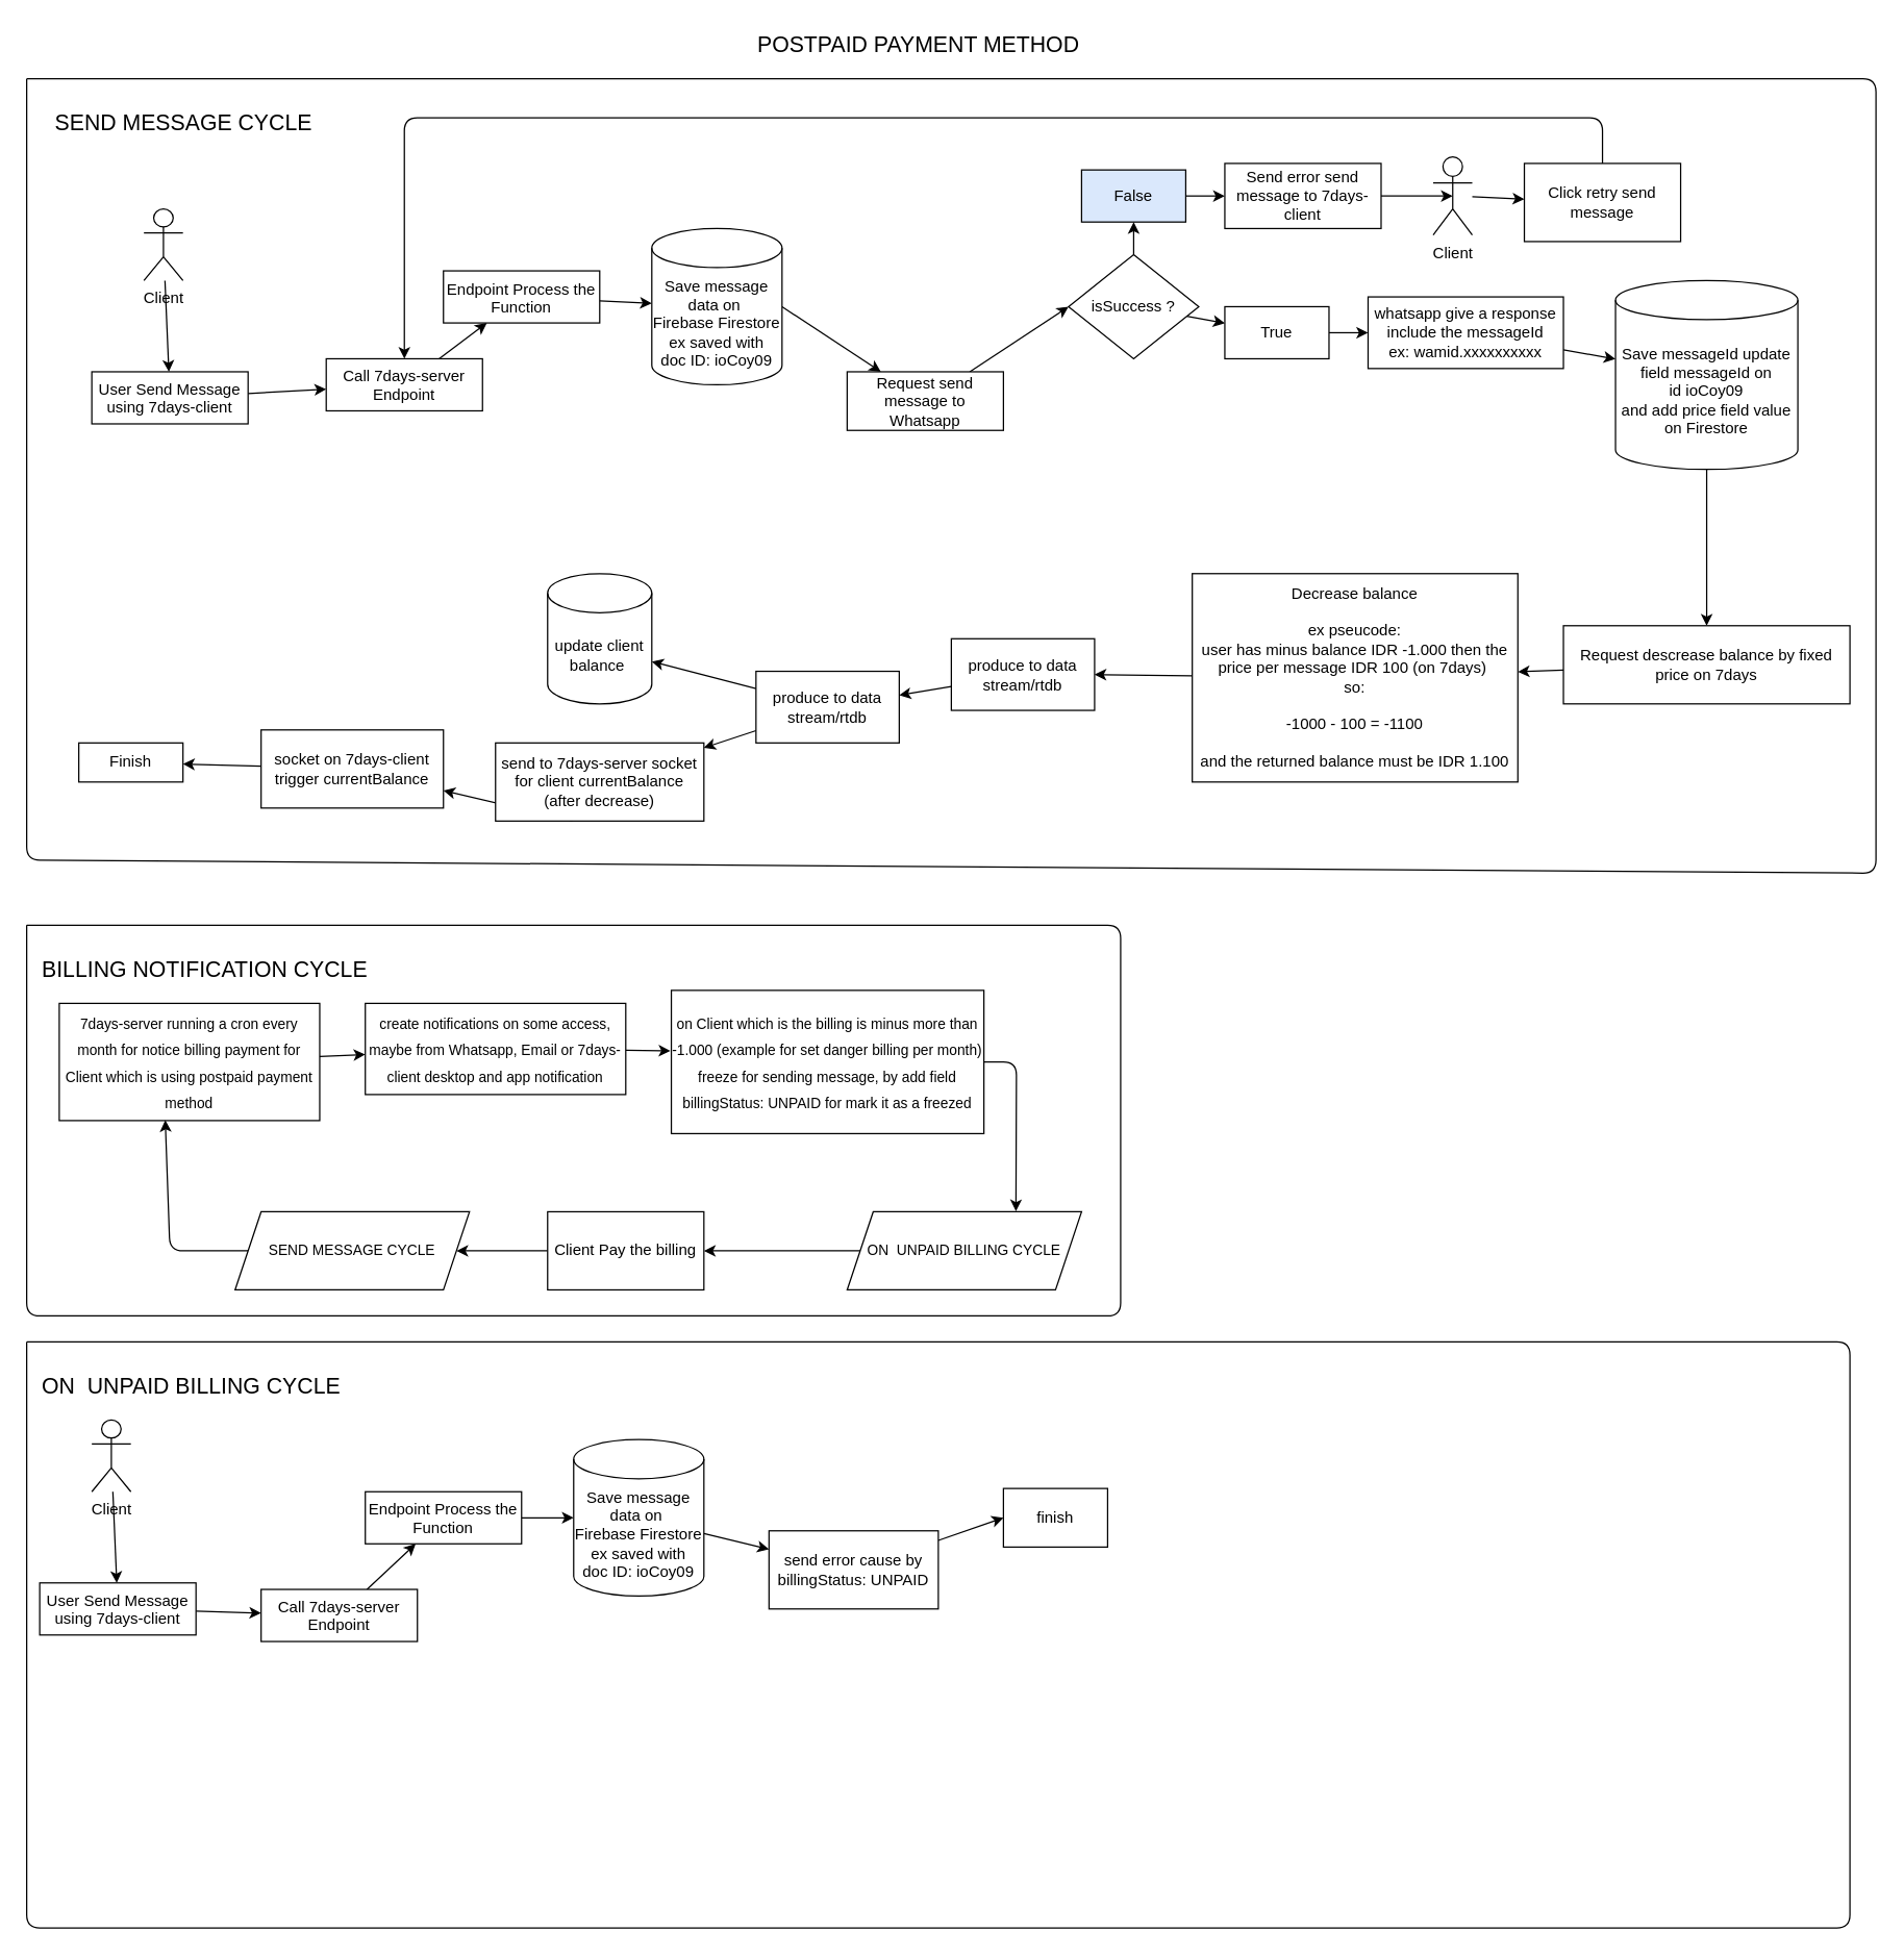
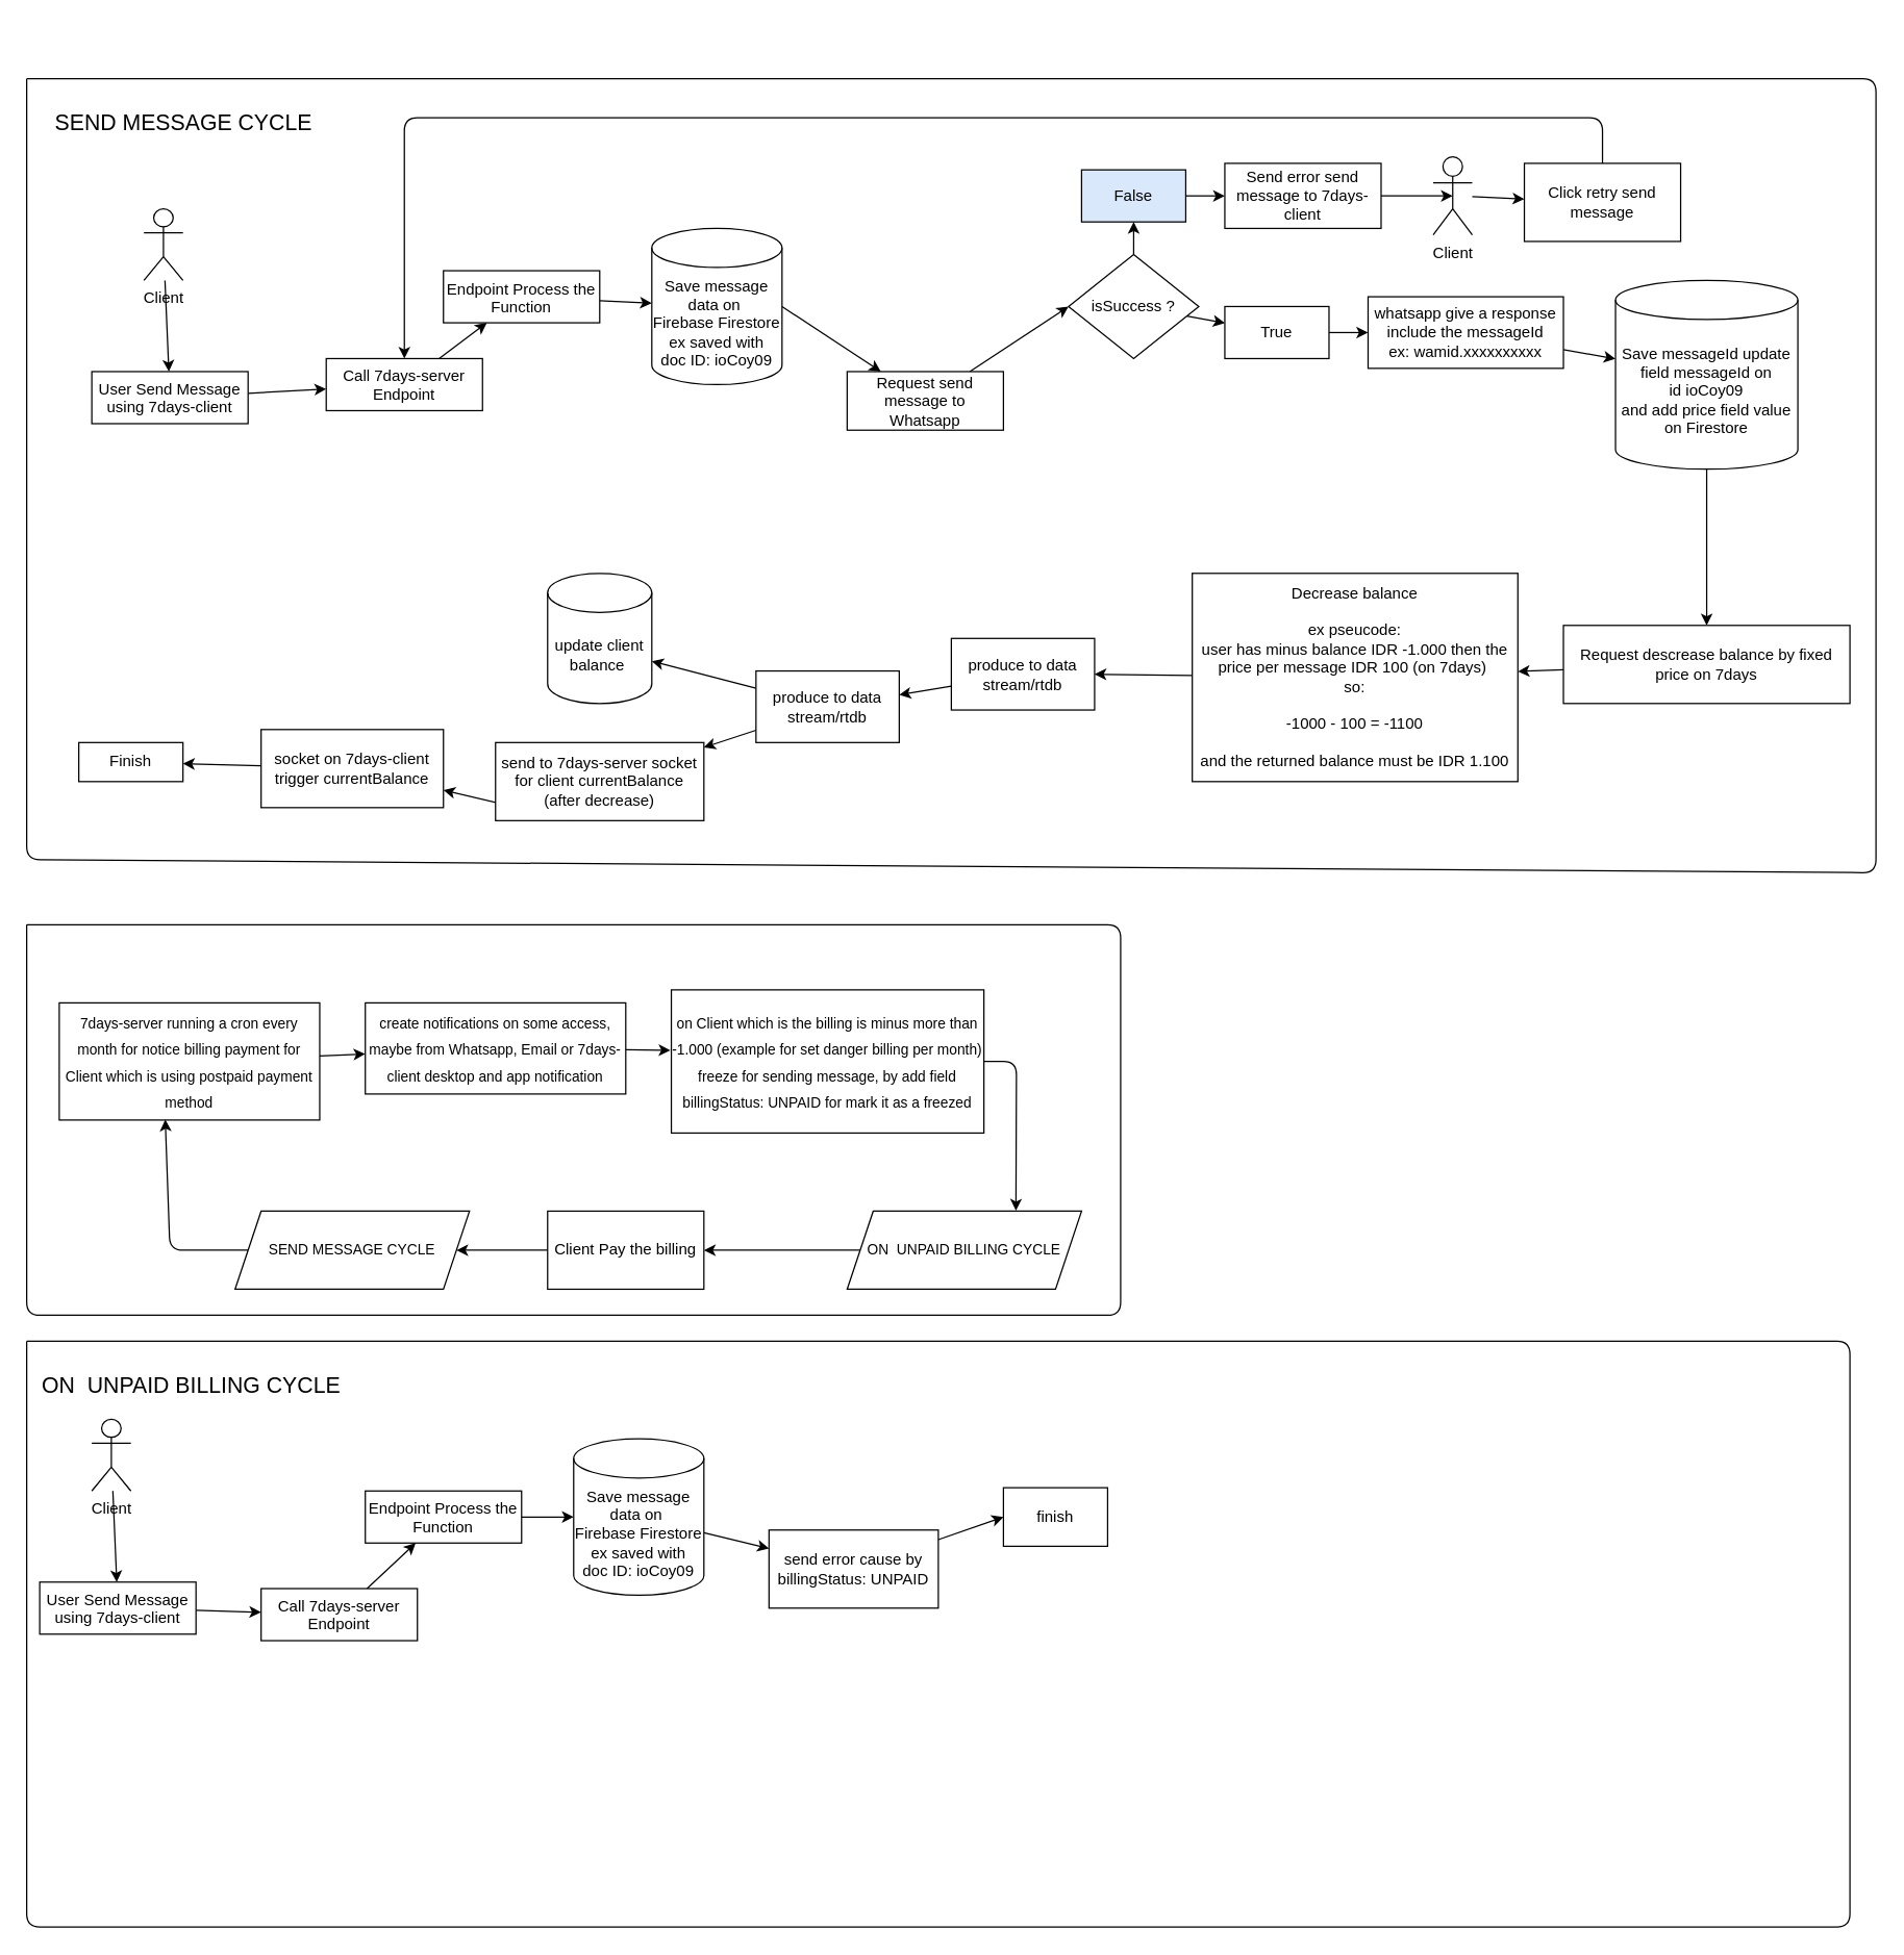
- <mxCell id="46" value="&lt;font style=&quot;font-size: 17px;&quot;&gt;POSTPAID PAYMENT METHOD&lt;/font&gt;" style="text;html=1;strokeColor=none;fillColor=none;align=center;verticalAlign=middle;whiteSpace=wrap;rounded=0;" vertex="1" parent="1"><mxGeometry x="510" y="20" width="390" height="30" as="geometry" /></mxCell>
- <mxCell id="50" value="BILLING NOTIFICATION CYCLE" style="text;html=1;strokeColor=none;fillColor=none;align=left;verticalAlign=middle;whiteSpace=wrap;rounded=0;fontSize=17;" vertex="1" parent="1"><mxGeometry x="30" y="730" width="280" height="30" as="geometry" /></mxCell>
